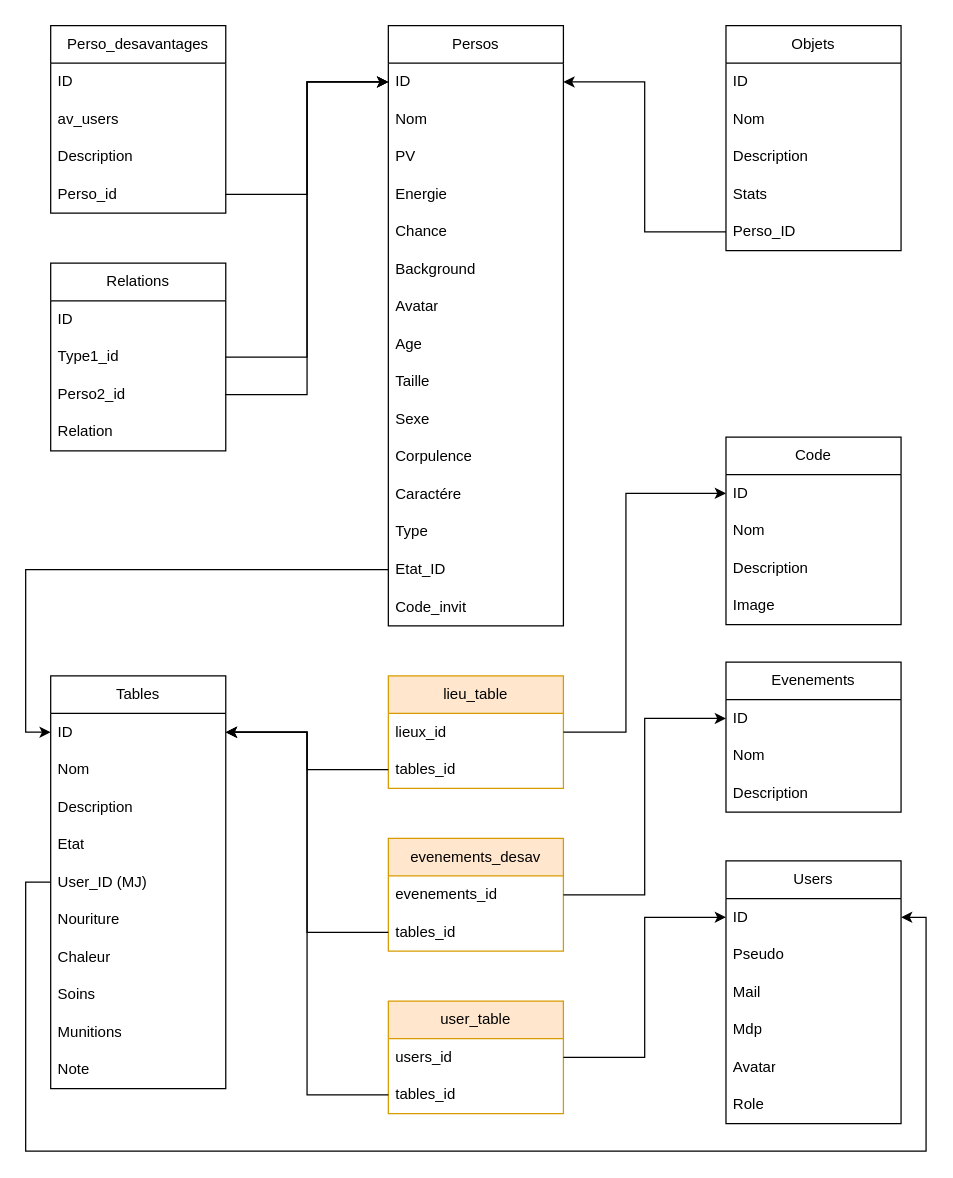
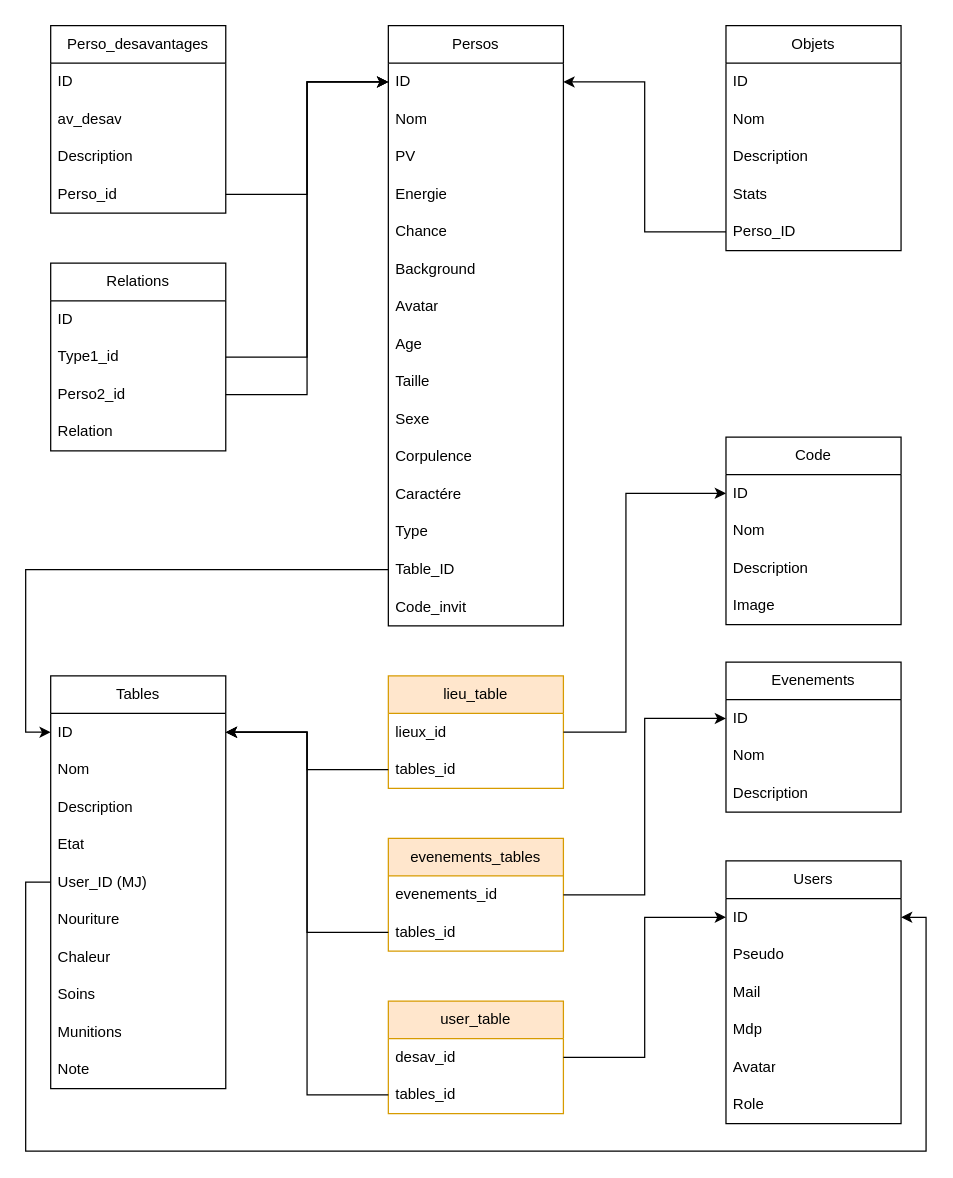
- <mxCell id="20" value="av_users" style="text;strokeColor=none;fillColor=none;align=left;verticalAlign=middle;spacingLeft=4;spacingRight=4;overflow=hidden;points=[[0,0.5],[1,0.5]];portConstraint=eastwest;rotatable=0;whiteSpace=wrap;html=1;" vertex="1" parent="18"><mxGeometry y="60" width="140" height="30" as="geometry" /></mxCell>
+ <mxCell id="20" value="av_desav" style="text;strokeColor=none;fillColor=none;align=left;verticalAlign=middle;spacingLeft=4;spacingRight=4;overflow=hidden;points=[[0,0.5],[1,0.5]];portConstraint=eastwest;rotatable=0;whiteSpace=wrap;html=1;" vertex="1" parent="18"><mxGeometry y="60" width="140" height="30" as="geometry" /></mxCell>
- <mxCell id="16" value="Etat_ID" style="text;strokeColor=none;fillColor=none;align=left;verticalAlign=middle;spacingLeft=4;spacingRight=4;overflow=hidden;points=[[0,0.5],[1,0.5]];portConstraint=eastwest;rotatable=0;whiteSpace=wrap;html=1;" vertex="1" parent="2"><mxGeometry y="420" width="140" height="30" as="geometry" /></mxCell>
+ <mxCell id="16" value="Table_ID" style="text;strokeColor=none;fillColor=none;align=left;verticalAlign=middle;spacingLeft=4;spacingRight=4;overflow=hidden;points=[[0,0.5],[1,0.5]];portConstraint=eastwest;rotatable=0;whiteSpace=wrap;html=1;" vertex="1" parent="2"><mxGeometry y="420" width="140" height="30" as="geometry" /></mxCell>
- <mxCell id="48" value="evenements_desav" style="swimlane;fontStyle=0;childLayout=stackLayout;horizontal=1;startSize=30;horizontalStack=0;resizeParent=1;resizeParentMax=0;resizeLast=0;collapsible=1;marginBottom=0;whiteSpace=wrap;html=1;fillColor=#ffe6cc;strokeColor=#d79b00;" vertex="1" parent="1"><mxGeometry x="310" y="670" width="140" height="90" as="geometry" /></mxCell>
+ <mxCell id="48" value="evenements_tables" style="swimlane;fontStyle=0;childLayout=stackLayout;horizontal=1;startSize=30;horizontalStack=0;resizeParent=1;resizeParentMax=0;resizeLast=0;collapsible=1;marginBottom=0;whiteSpace=wrap;html=1;fillColor=#ffe6cc;strokeColor=#d79b00;" vertex="1" parent="1"><mxGeometry x="310" y="670" width="140" height="90" as="geometry" /></mxCell>
- <mxCell id="61" value="users_id" style="text;strokeColor=none;fillColor=none;align=left;verticalAlign=middle;spacingLeft=4;spacingRight=4;overflow=hidden;points=[[0,0.5],[1,0.5]];portConstraint=eastwest;rotatable=0;whiteSpace=wrap;html=1;" vertex="1" parent="60"><mxGeometry y="30" width="140" height="30" as="geometry" /></mxCell>
+ <mxCell id="61" value="desav_id" style="text;strokeColor=none;fillColor=none;align=left;verticalAlign=middle;spacingLeft=4;spacingRight=4;overflow=hidden;points=[[0,0.5],[1,0.5]];portConstraint=eastwest;rotatable=0;whiteSpace=wrap;html=1;" vertex="1" parent="60"><mxGeometry y="30" width="140" height="30" as="geometry" /></mxCell>
